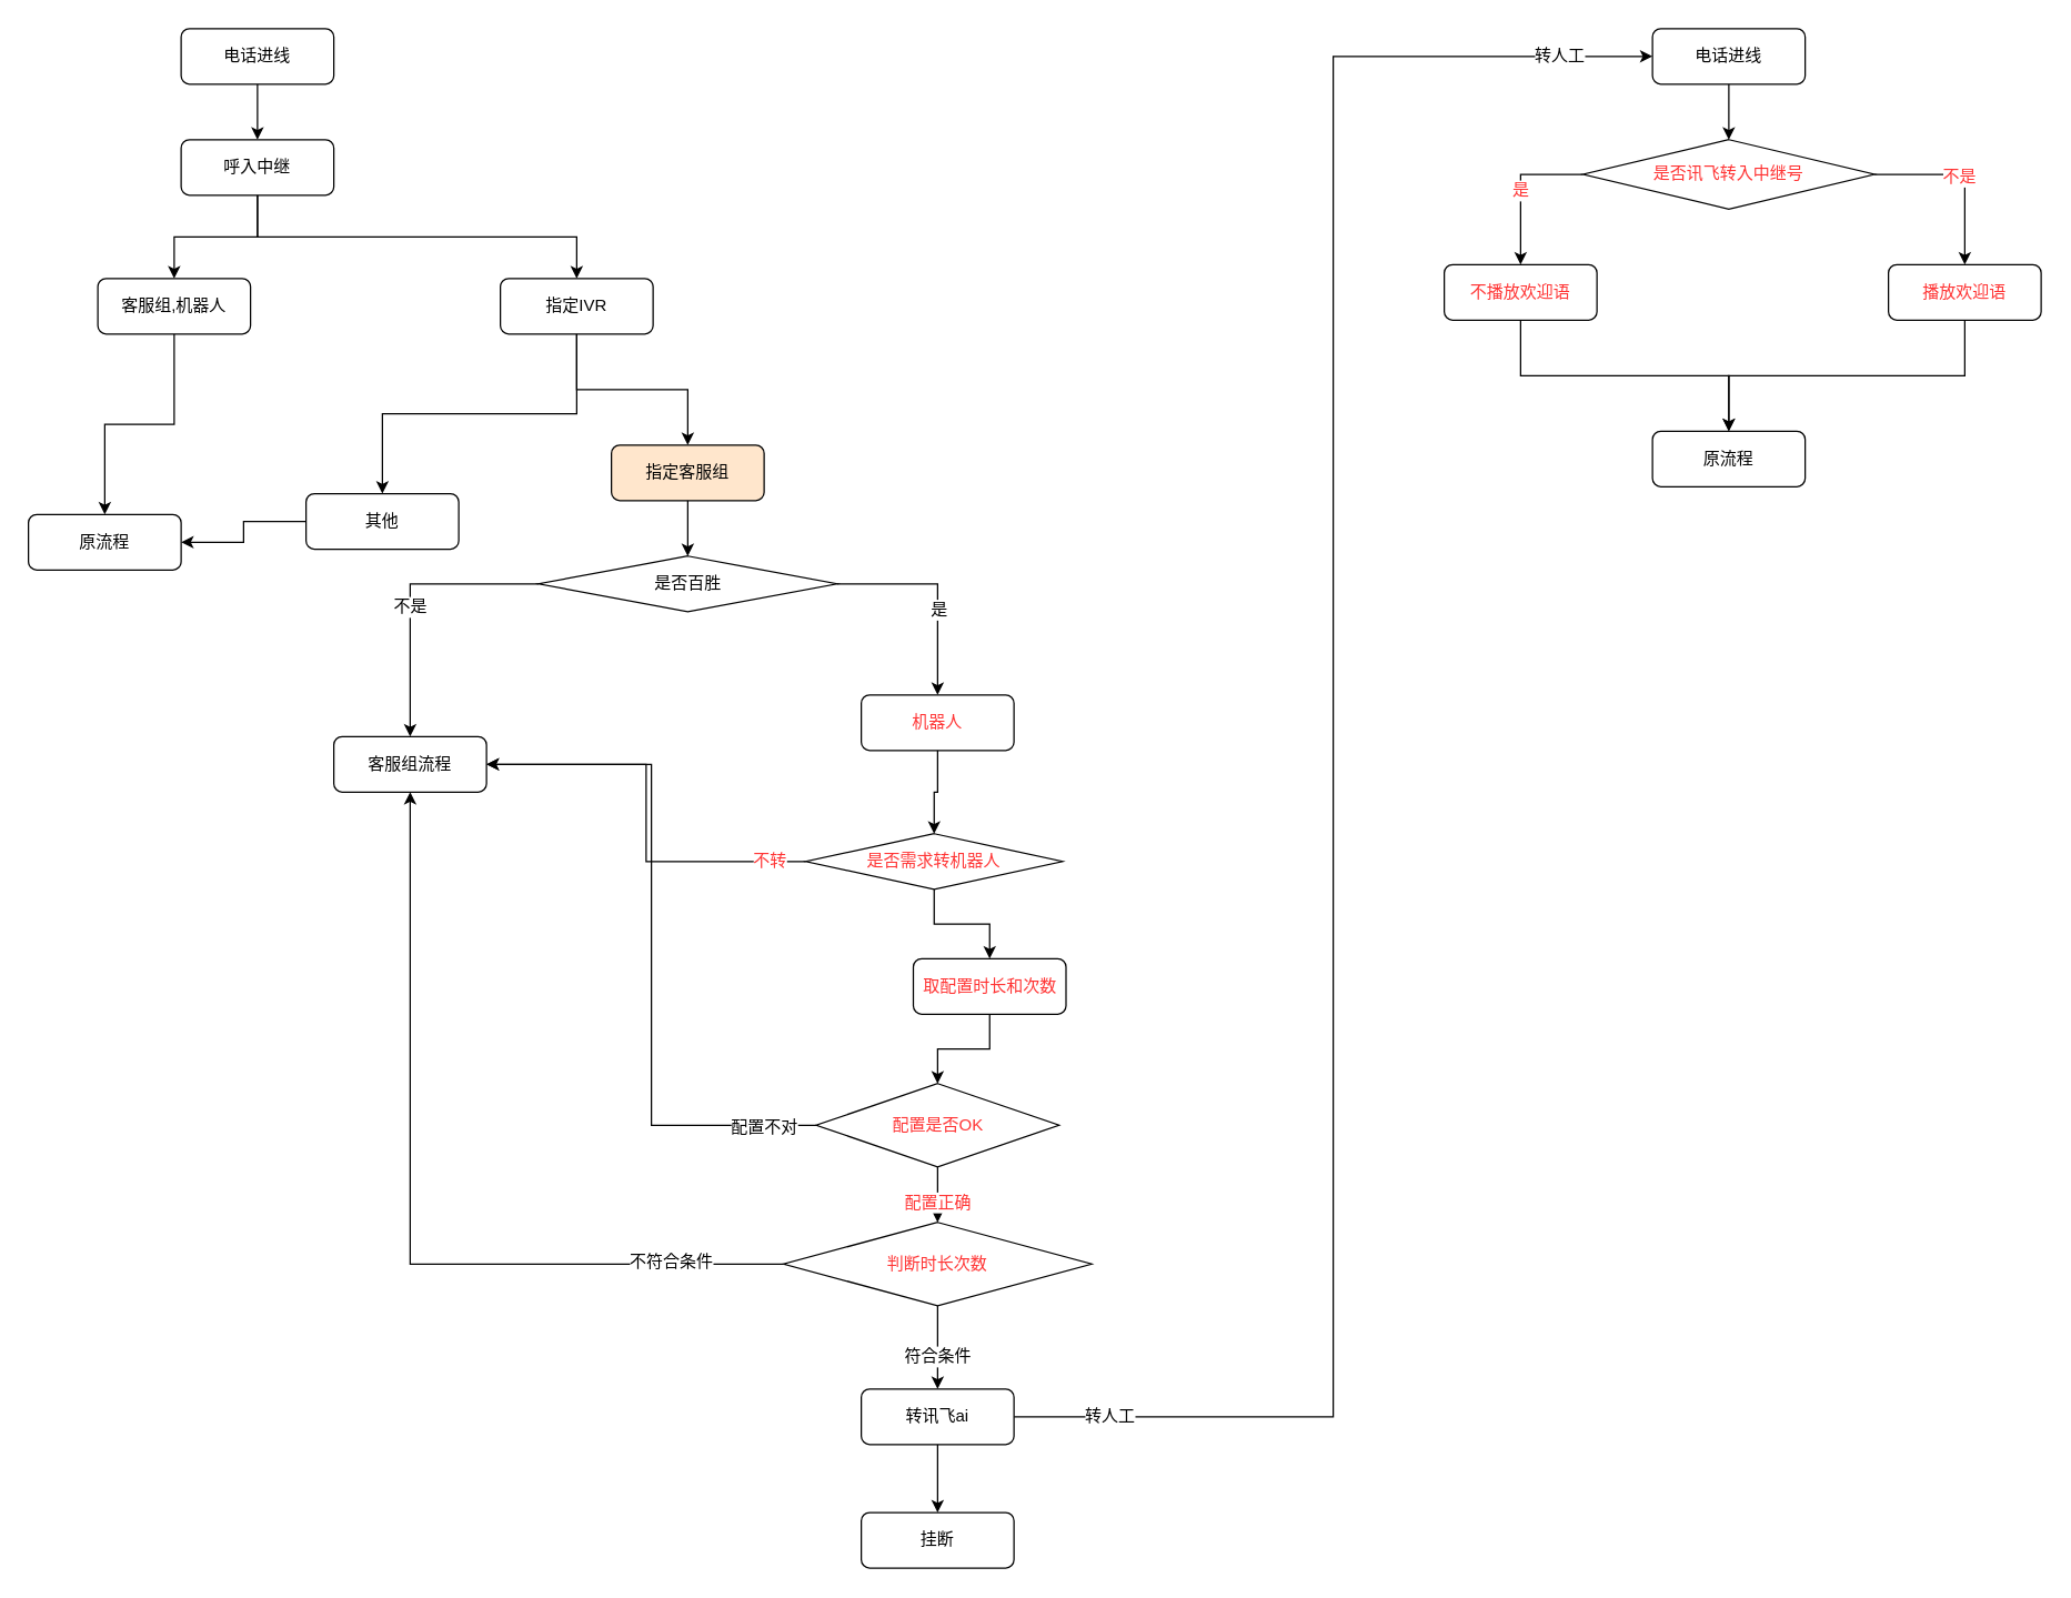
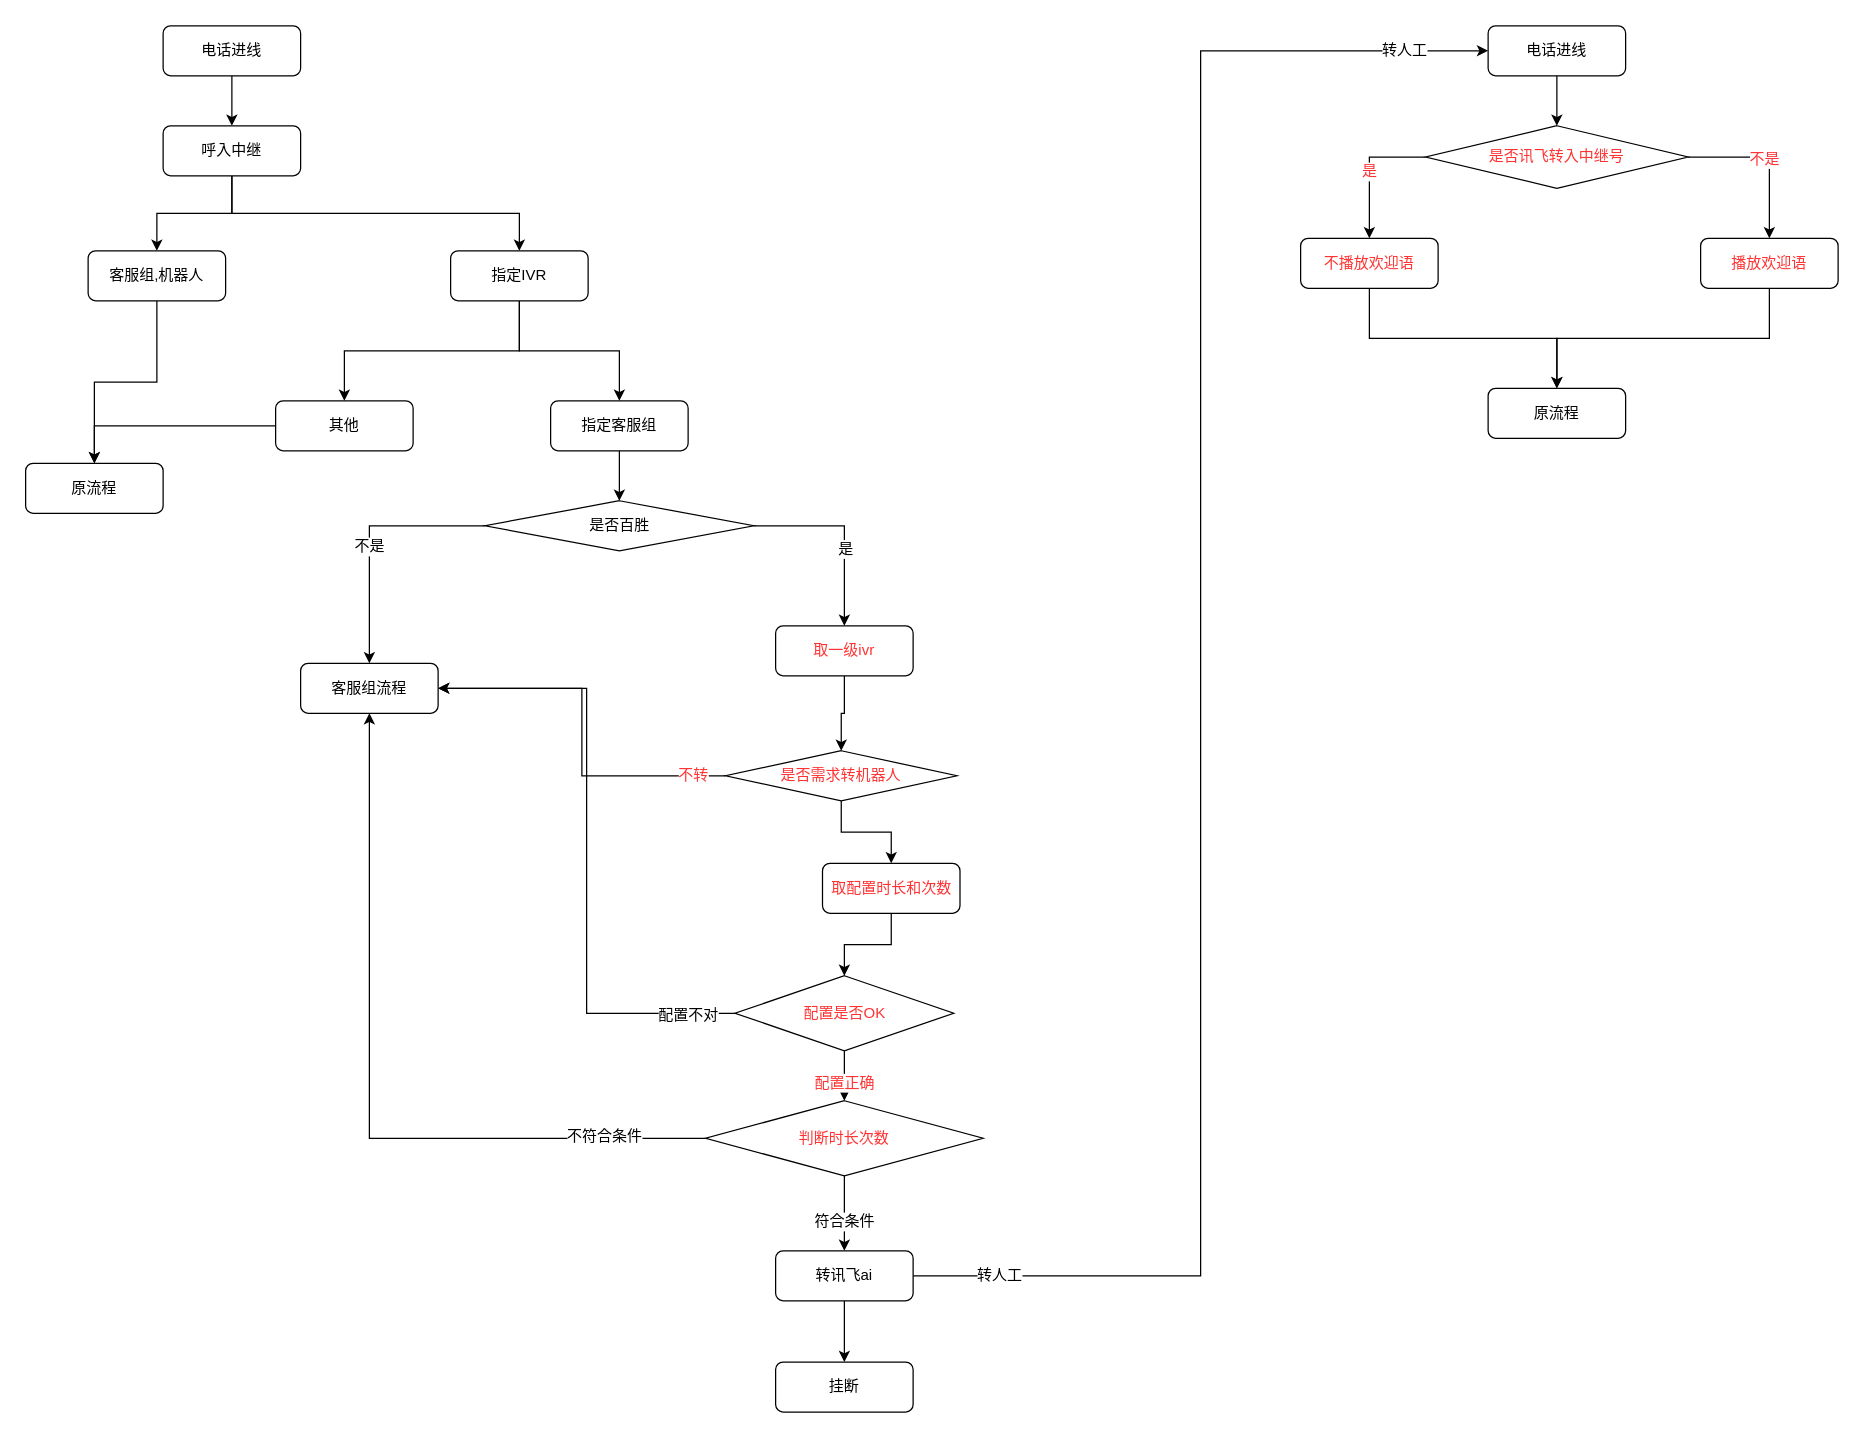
- <mxCell id="16" value="指定客服组" style="rounded=1;whiteSpace=wrap;html=1;imageWidth=18;fillColor=#ffe6cc;" parent="1" vertex="1"><mxGeometry x="440" y="320" width="110" height="40" as="geometry" /></mxCell>
+ <mxCell id="16" value="指定客服组" style="rounded=1;whiteSpace=wrap;html=1;imageWidth=18;" parent="1" vertex="1"><mxGeometry x="440" y="320" width="110" height="40" as="geometry" /></mxCell>
- <mxCell id="14" value="其他" style="rounded=1;whiteSpace=wrap;html=1;imageWidth=18;" parent="1" vertex="1"><mxGeometry x="220" y="355" width="110" height="40" as="geometry" /></mxCell>
+ <mxCell id="14" value="其他" style="rounded=1;whiteSpace=wrap;html=1;imageWidth=18;" parent="1" vertex="1"><mxGeometry x="220" y="320" width="110" height="40" as="geometry" /></mxCell>
- <mxCell id="18" value="机器人" style="rounded=1;whiteSpace=wrap;html=1;imageWidth=18;fontColor=#FF3333;labelBorderColor=none;" vertex="1" parent="1"><mxGeometry x="620" y="500" width="110" height="40" as="geometry" /></mxCell>
+ <mxCell id="18" value="取一级ivr" style="rounded=1;whiteSpace=wrap;html=1;imageWidth=18;fontColor=#FF3333;labelBorderColor=none;" vertex="1" parent="1"><mxGeometry x="620" y="500" width="110" height="40" as="geometry" /></mxCell>
